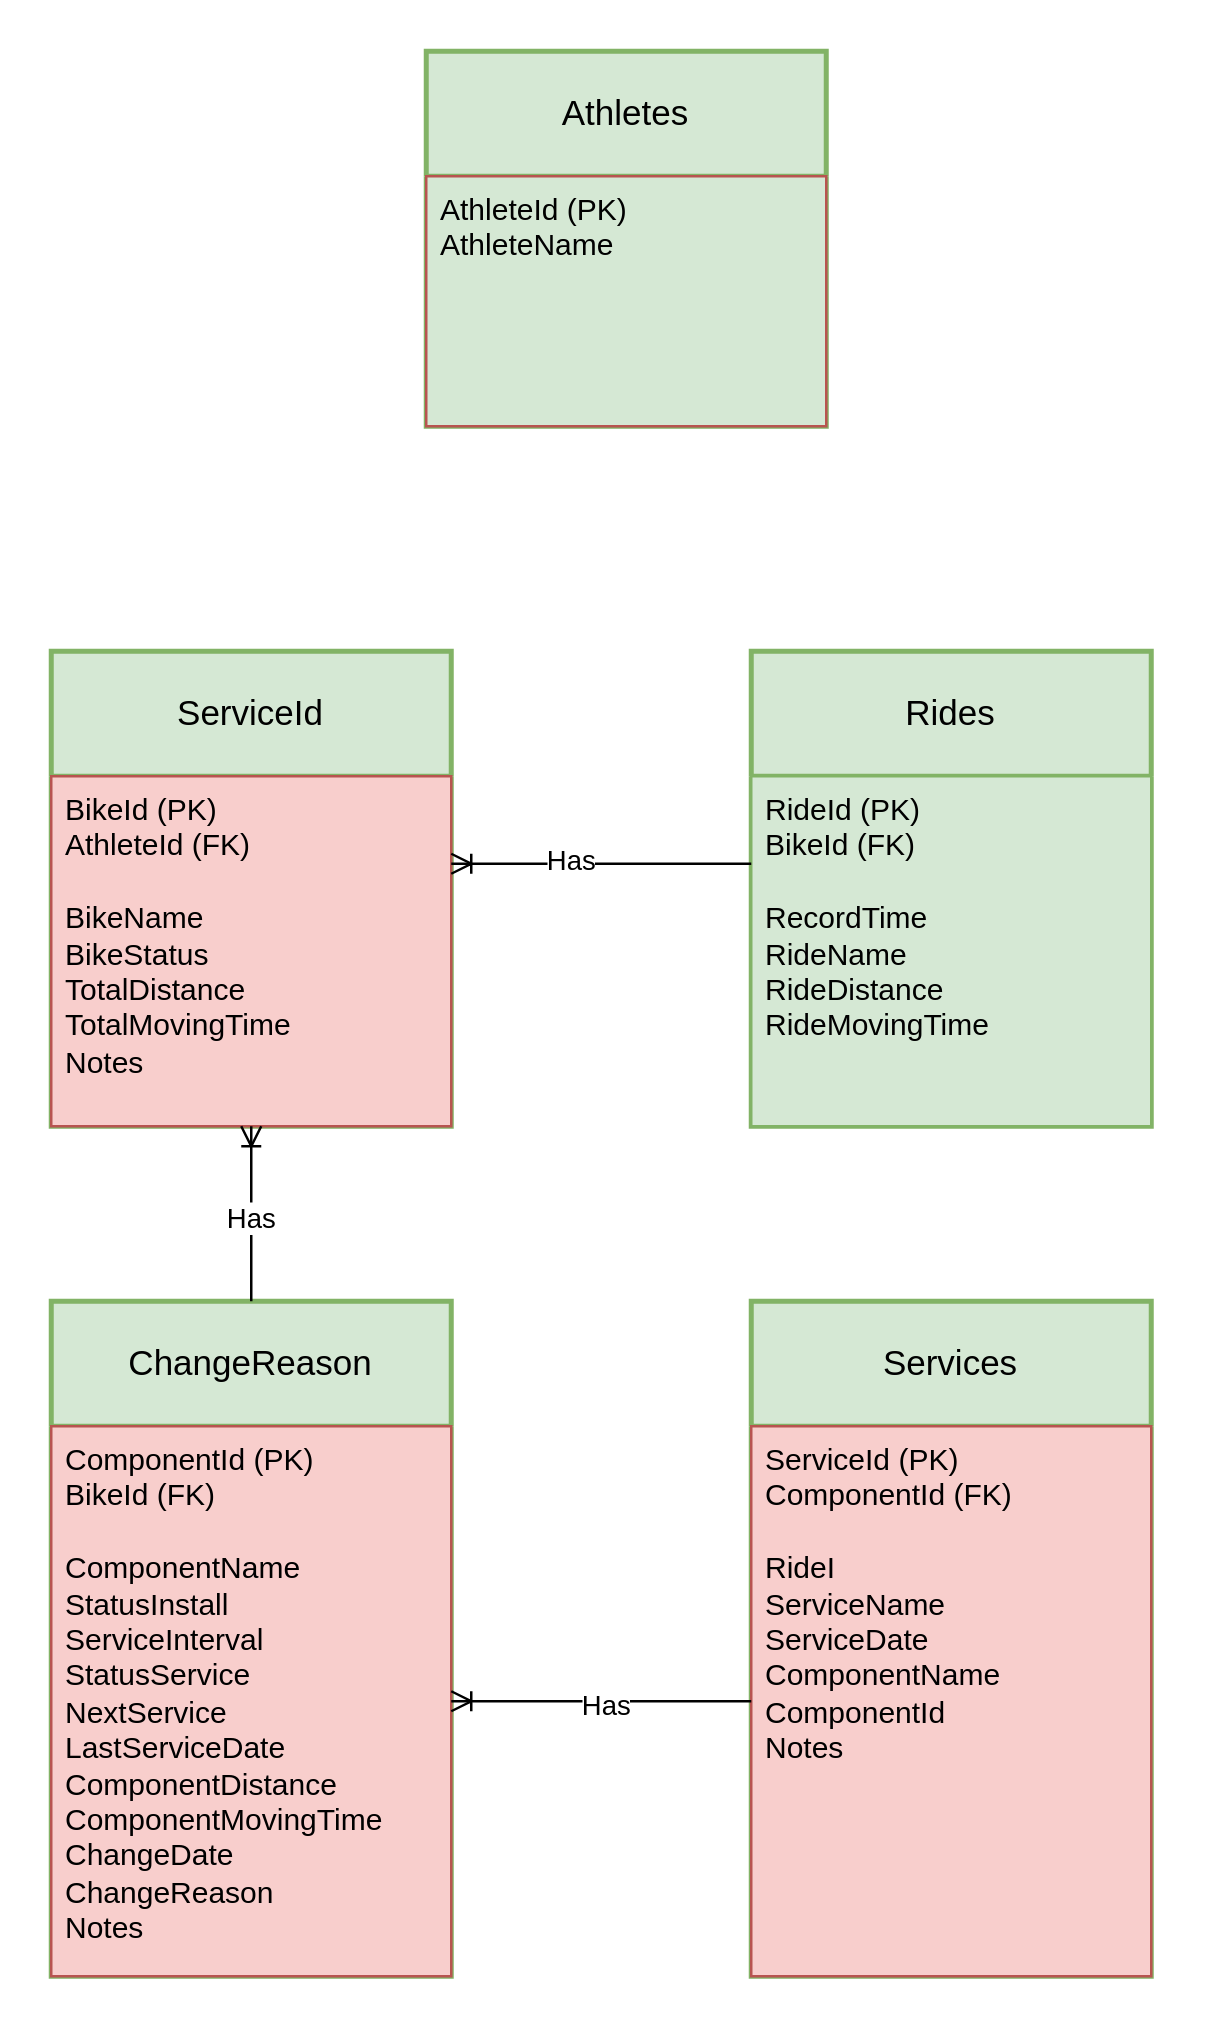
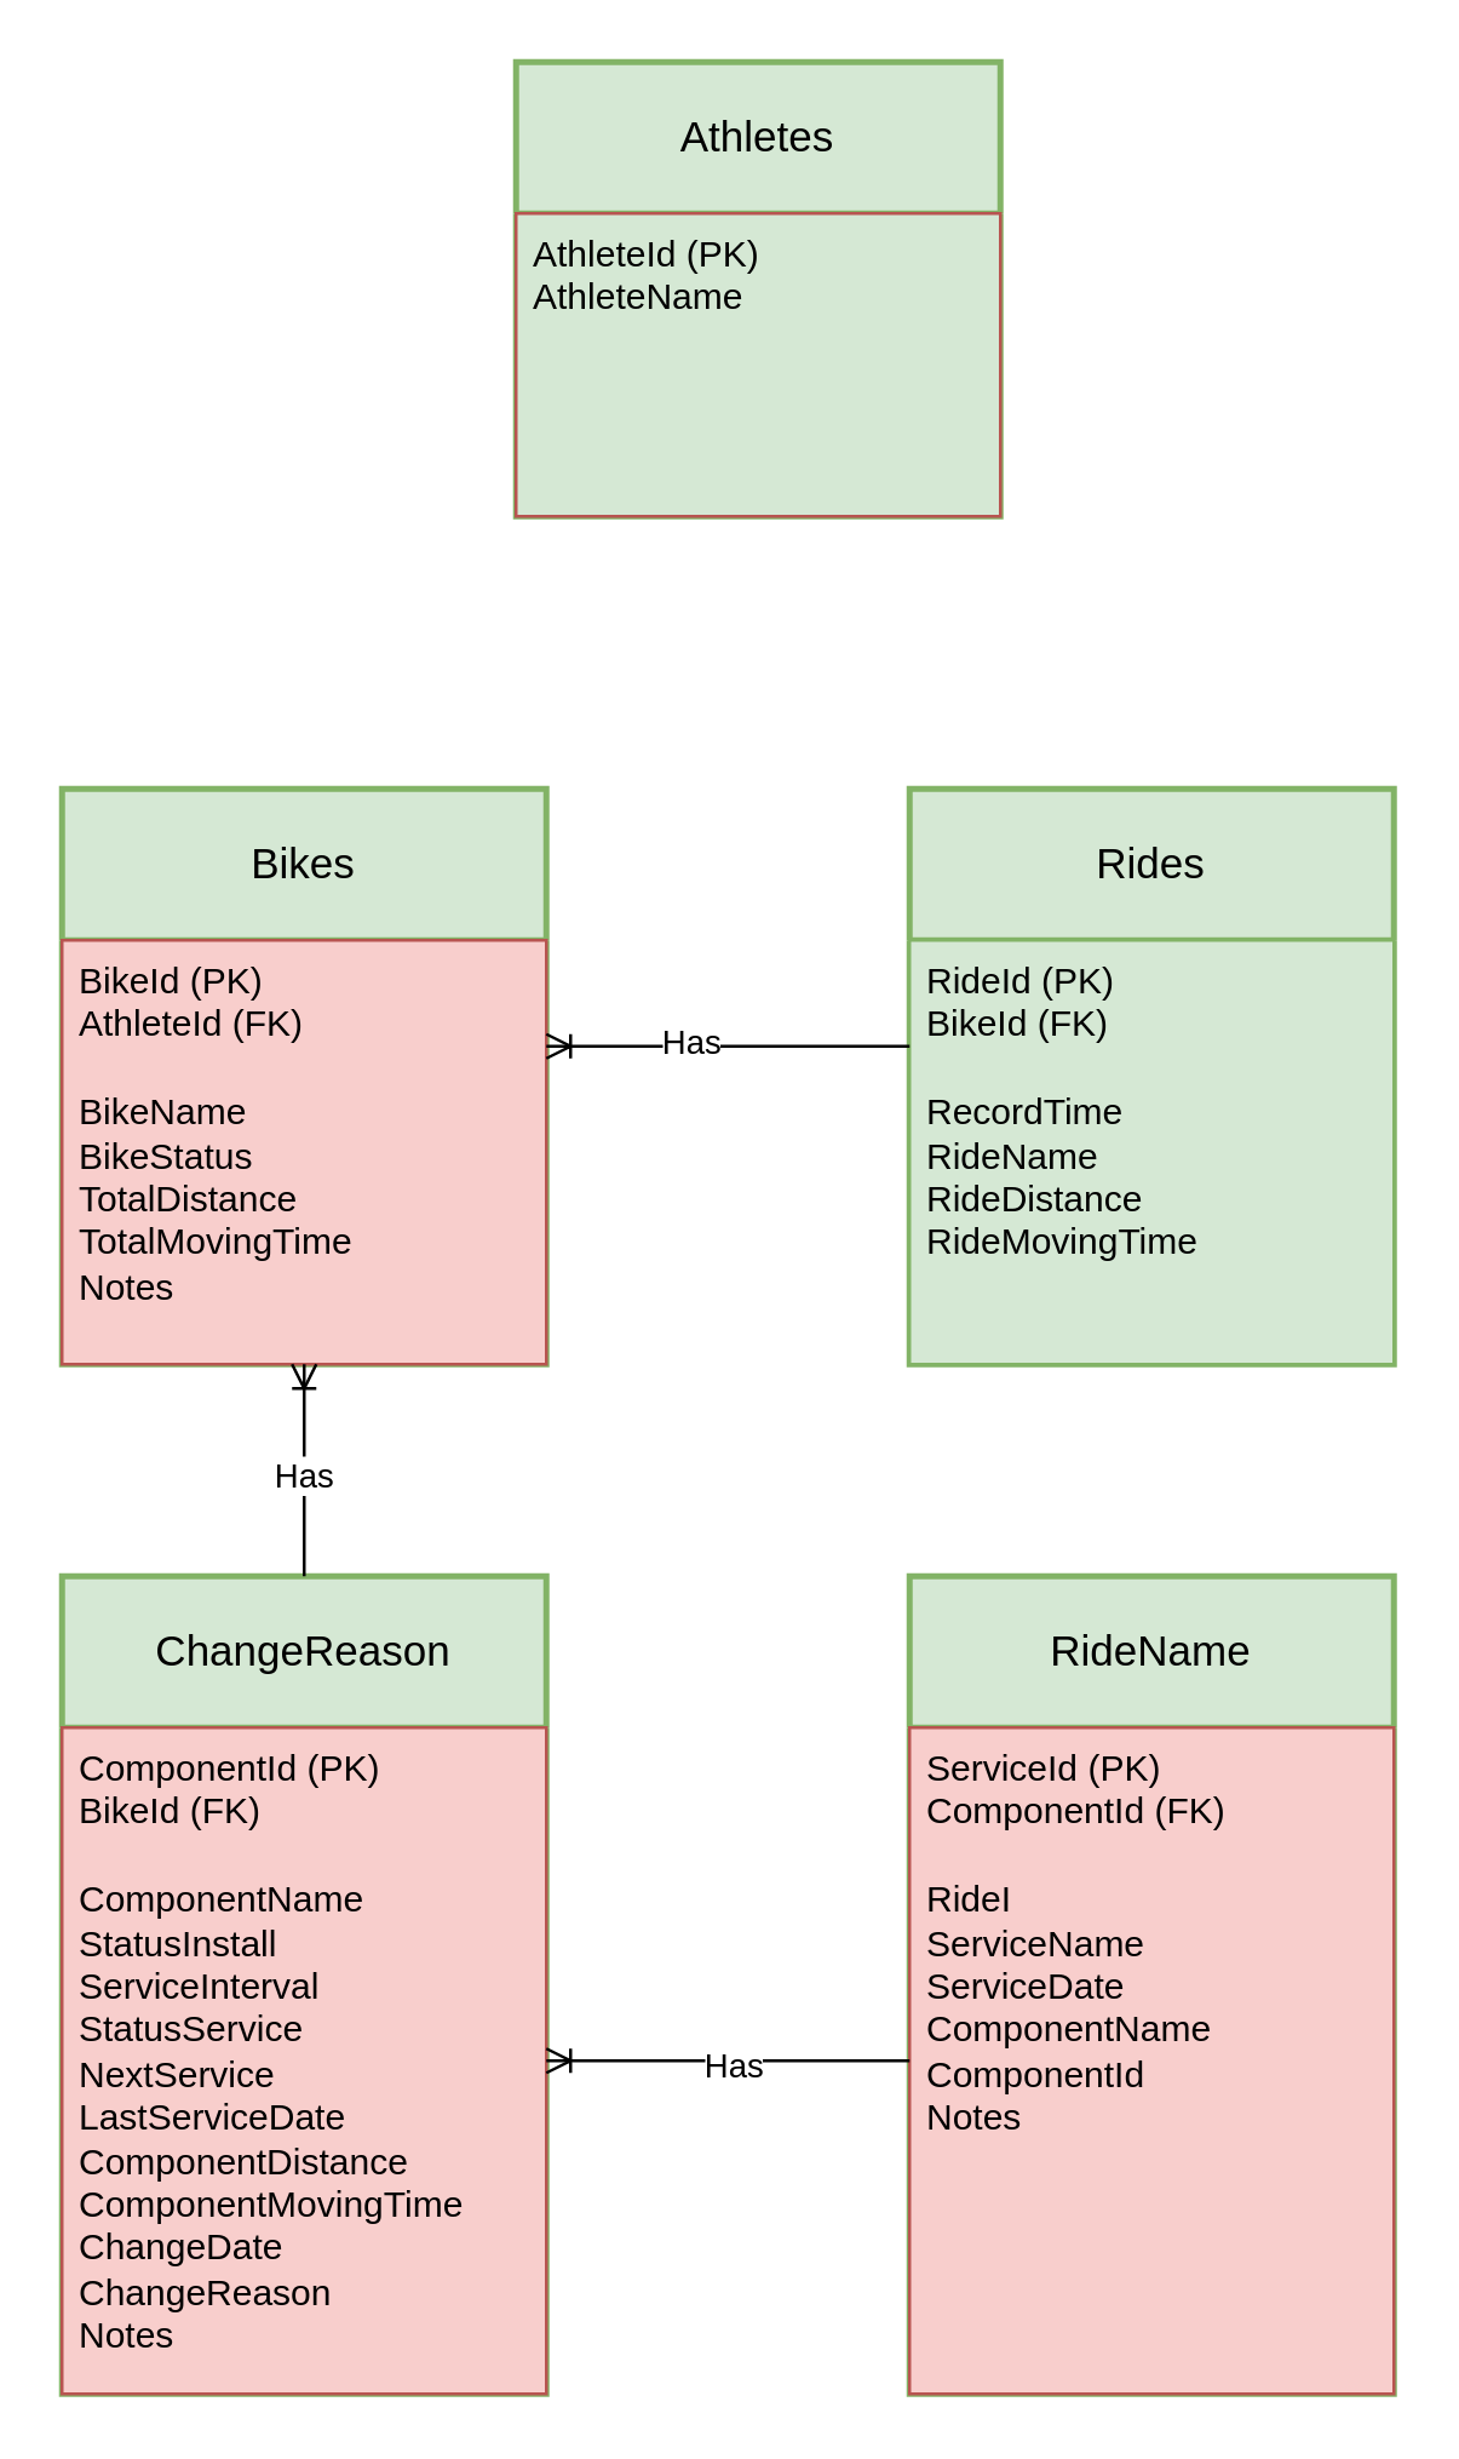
- <mxCell id="6" value="ServiceId" style="swimlane;childLayout=stackLayout;horizontal=1;startSize=50;horizontalStack=0;rounded=1;fontSize=14;fontStyle=0;strokeWidth=2;resizeParent=0;resizeLast=1;shadow=0;dashed=0;align=center;arcSize=0;whiteSpace=wrap;html=1;fillColor=#d5e8d4;strokeColor=#82b366;" parent="1" vertex="1"><mxGeometry x="20" y="260" width="160" height="190" as="geometry" /></mxCell>
+ <mxCell id="6" value="Bikes" style="swimlane;childLayout=stackLayout;horizontal=1;startSize=50;horizontalStack=0;rounded=1;fontSize=14;fontStyle=0;strokeWidth=2;resizeParent=0;resizeLast=1;shadow=0;dashed=0;align=center;arcSize=0;whiteSpace=wrap;html=1;fillColor=#d5e8d4;strokeColor=#82b366;" parent="1" vertex="1"><mxGeometry x="20" y="260" width="160" height="190" as="geometry" /></mxCell>
- <mxCell id="10" value="Services" style="swimlane;childLayout=stackLayout;horizontal=1;startSize=50;horizontalStack=0;rounded=1;fontSize=14;fontStyle=0;strokeWidth=2;resizeParent=0;resizeLast=1;shadow=0;dashed=0;align=center;arcSize=0;whiteSpace=wrap;html=1;fillColor=#d5e8d4;strokeColor=#82b366;" parent="1" vertex="1"><mxGeometry x="300" y="520" width="160" height="270" as="geometry" /></mxCell>
+ <mxCell id="10" value="RideName" style="swimlane;childLayout=stackLayout;horizontal=1;startSize=50;horizontalStack=0;rounded=1;fontSize=14;fontStyle=0;strokeWidth=2;resizeParent=0;resizeLast=1;shadow=0;dashed=0;align=center;arcSize=0;whiteSpace=wrap;html=1;fillColor=#d5e8d4;strokeColor=#82b366;" parent="1" vertex="1"><mxGeometry x="300" y="520" width="160" height="270" as="geometry" /></mxCell>
